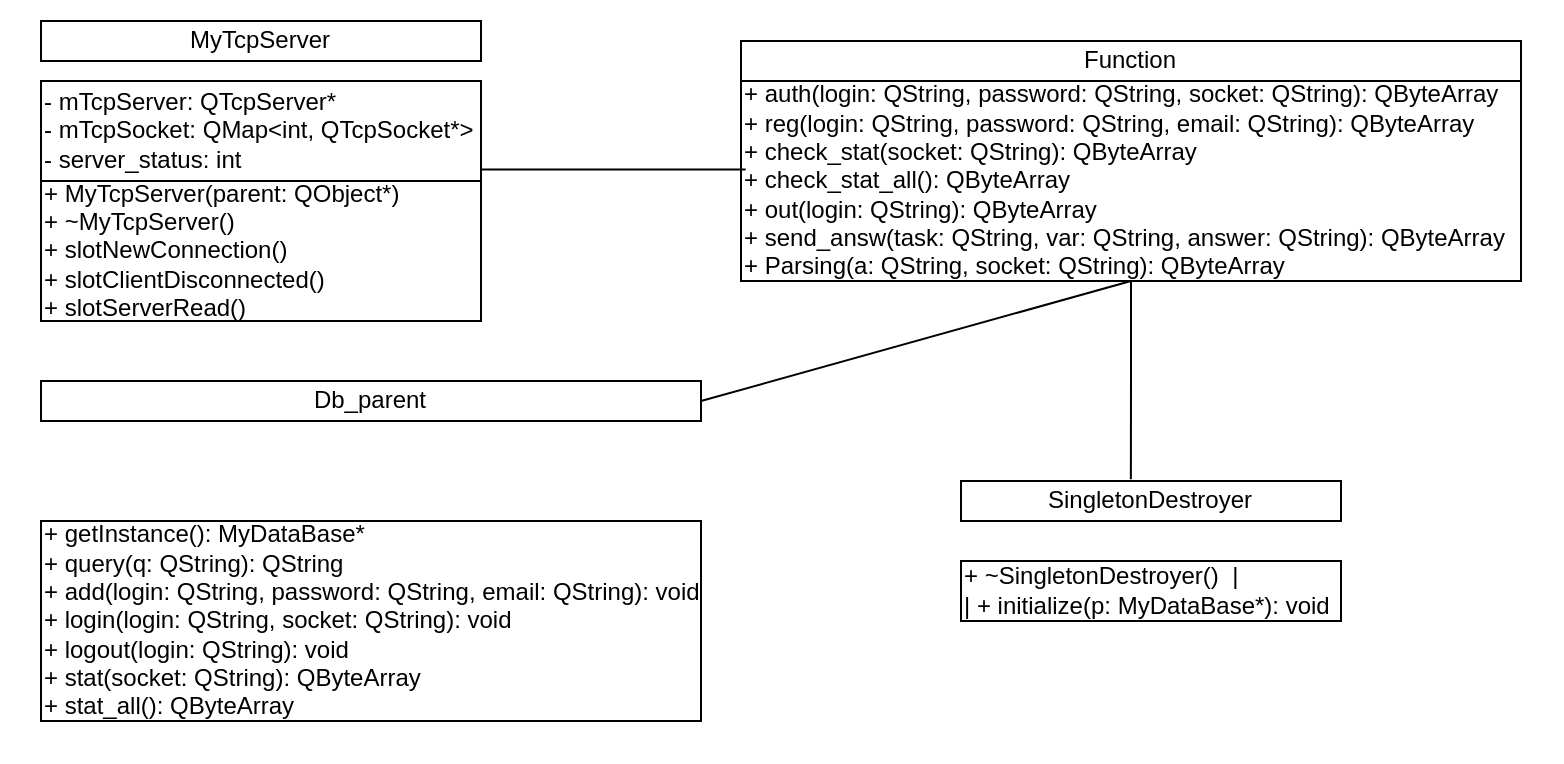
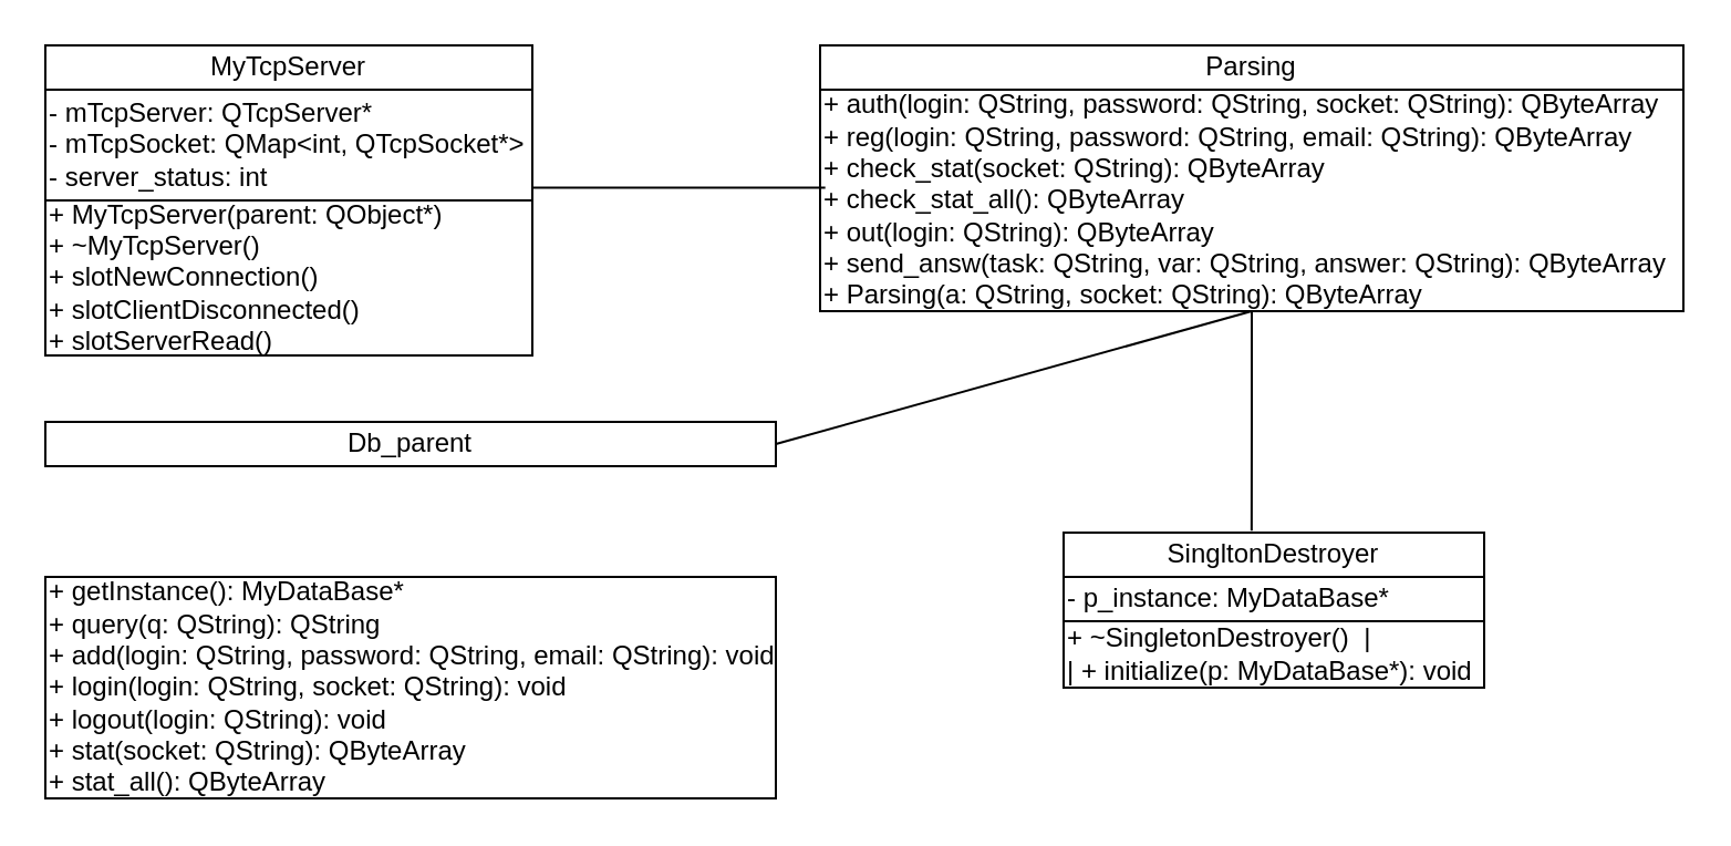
- <mxCell id="2" value="MyTcpServer" style="html=1;whiteSpace=wrap;" vertex="1" parent="1"><mxGeometry x="20" y="10" width="220" height="20" as="geometry" /></mxCell>
+ <mxCell id="2" value="MyTcpServer" style="html=1;whiteSpace=wrap;" vertex="1" parent="1"><mxGeometry x="20" y="20" width="220" height="20" as="geometry" /></mxCell>
- <mxCell id="5" value="Function" style="html=1;whiteSpace=wrap;" vertex="1" parent="1"><mxGeometry x="370" y="20" width="390" height="20" as="geometry" /></mxCell>
+ <mxCell id="5" value="Parsing" style="html=1;whiteSpace=wrap;" vertex="1" parent="1"><mxGeometry x="370" y="20" width="390" height="20" as="geometry" /></mxCell>
- <mxCell id="9" value="SingletonDestroyer" style="html=1;whiteSpace=wrap;" vertex="1" parent="1"><mxGeometry x="480" y="240" width="190" height="20" as="geometry" /></mxCell>
+ <mxCell id="9" value="SingltonDestroyer" style="html=1;whiteSpace=wrap;" vertex="1" parent="1"><mxGeometry x="480" y="240" width="190" height="20" as="geometry" /></mxCell>
+ <mxCell id="10" value="- p_instance: MyDataBase*" style="html=1;whiteSpace=wrap;align=left;" vertex="1" parent="1"><mxGeometry x="480" y="260" width="190" height="20" as="geometry" /></mxCell>
